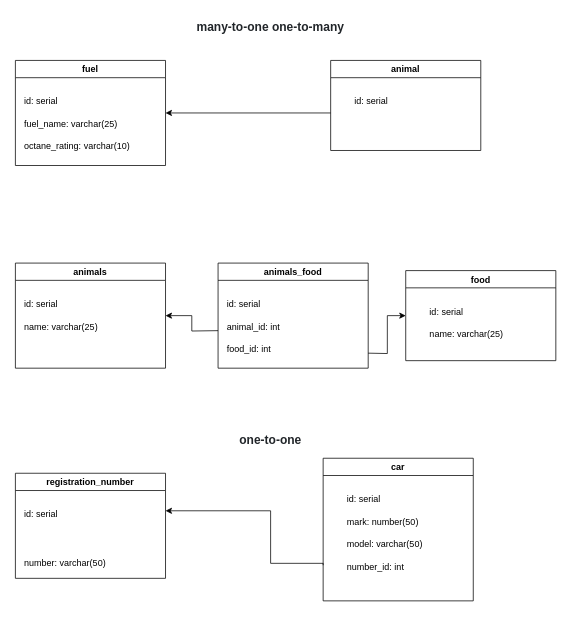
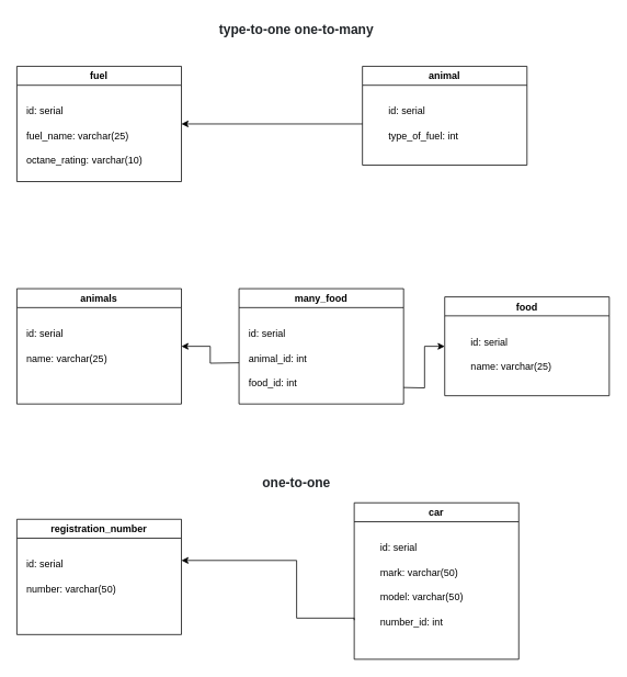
- <mxCell id="10" value="&lt;span style=&quot;box-sizing: border-box ; font-weight: bolder ; color: rgb(33 , 37 , 41) ; font-family: &amp;#34;arial&amp;#34; , &amp;#34;helvetica neue&amp;#34; , sans-serif ; font-size: 16px ; text-align: left ; background-color: rgb(255 , 255 , 255)&quot;&gt;many-&lt;/span&gt;&lt;span style=&quot;box-sizing: border-box ; font-weight: bolder ; color: rgb(33 , 37 , 41) ; font-family: &amp;#34;arial&amp;#34; , &amp;#34;helvetica neue&amp;#34; , sans-serif ; font-size: 16px ; text-align: left ; background-color: rgb(255 , 255 , 255)&quot;&gt;to-&lt;/span&gt;&lt;span style=&quot;box-sizing: border-box ; font-weight: bolder ; color: rgb(33 , 37 , 41) ; font-family: &amp;#34;arial&amp;#34; , &amp;#34;helvetica neue&amp;#34; , sans-serif ; font-size: 16px ; text-align: left ; background-color: rgb(255 , 255 , 255)&quot;&gt;one one-to-many&lt;/span&gt;" style="text;html=1;strokeColor=none;fillColor=none;align=center;verticalAlign=middle;whiteSpace=wrap;rounded=0;" vertex="1" parent="1"><mxGeometry x="250" y="20" width="220" height="30" as="geometry" /></mxCell>
+ <mxCell id="10" value="&lt;span style=&quot;box-sizing: border-box ; font-weight: bolder ; color: rgb(33 , 37 , 41) ; font-family: &amp;#34;arial&amp;#34; , &amp;#34;helvetica neue&amp;#34; , sans-serif ; font-size: 16px ; text-align: left ; background-color: rgb(255 , 255 , 255)&quot;&gt;type-&lt;/span&gt;&lt;span style=&quot;box-sizing: border-box ; font-weight: bolder ; color: rgb(33 , 37 , 41) ; font-family: &amp;#34;arial&amp;#34; , &amp;#34;helvetica neue&amp;#34; , sans-serif ; font-size: 16px ; text-align: left ; background-color: rgb(255 , 255 , 255)&quot;&gt;to-&lt;/span&gt;&lt;span style=&quot;box-sizing: border-box ; font-weight: bolder ; color: rgb(33 , 37 , 41) ; font-family: &amp;#34;arial&amp;#34; , &amp;#34;helvetica neue&amp;#34; , sans-serif ; font-size: 16px ; text-align: left ; background-color: rgb(255 , 255 , 255)&quot;&gt;one one-to-many&lt;/span&gt;" style="text;html=1;strokeColor=none;fillColor=none;align=center;verticalAlign=middle;whiteSpace=wrap;rounded=0;" vertex="1" parent="1"><mxGeometry x="250" y="20" width="220" height="30" as="geometry" /></mxCell>
+ <mxCell id="8" value="type_of_fuel: int" style="text;html=1;strokeColor=none;fillColor=none;align=left;verticalAlign=middle;whiteSpace=wrap;rounded=0;" vertex="1" parent="6"><mxGeometry x="30" y="70" width="160" height="30" as="geometry" /></mxCell>
- <mxCell id="19" value="animals_food" style="swimlane;" vertex="1" parent="1"><mxGeometry x="290" y="350" width="200" height="140" as="geometry" /></mxCell>
+ <mxCell id="19" value="many_food" style="swimlane;" vertex="1" parent="1"><mxGeometry x="290" y="350" width="200" height="140" as="geometry" /></mxCell>
- <mxCell id="28" value="mark: number(50)" style="text;html=1;strokeColor=none;fillColor=none;align=left;verticalAlign=middle;whiteSpace=wrap;rounded=0;" vertex="1" parent="26"><mxGeometry x="30" y="70" width="160" height="30" as="geometry" /></mxCell>
+ <mxCell id="28" value="mark: varchar(50)" style="text;html=1;strokeColor=none;fillColor=none;align=left;verticalAlign=middle;whiteSpace=wrap;rounded=0;" vertex="1" parent="26"><mxGeometry x="30" y="70" width="160" height="30" as="geometry" /></mxCell>
- <mxCell id="25" value="number: varchar(50)" style="text;html=1;strokeColor=none;fillColor=none;align=left;verticalAlign=middle;whiteSpace=wrap;rounded=0;" vertex="1" parent="23"><mxGeometry x="10" y="105" width="160" height="30" as="geometry" /></mxCell>
+ <mxCell id="25" value="number: varchar(50)" style="text;html=1;strokeColor=none;fillColor=none;align=left;verticalAlign=middle;whiteSpace=wrap;rounded=0;" vertex="1" parent="23"><mxGeometry x="10" y="70" width="160" height="30" as="geometry" /></mxCell>
